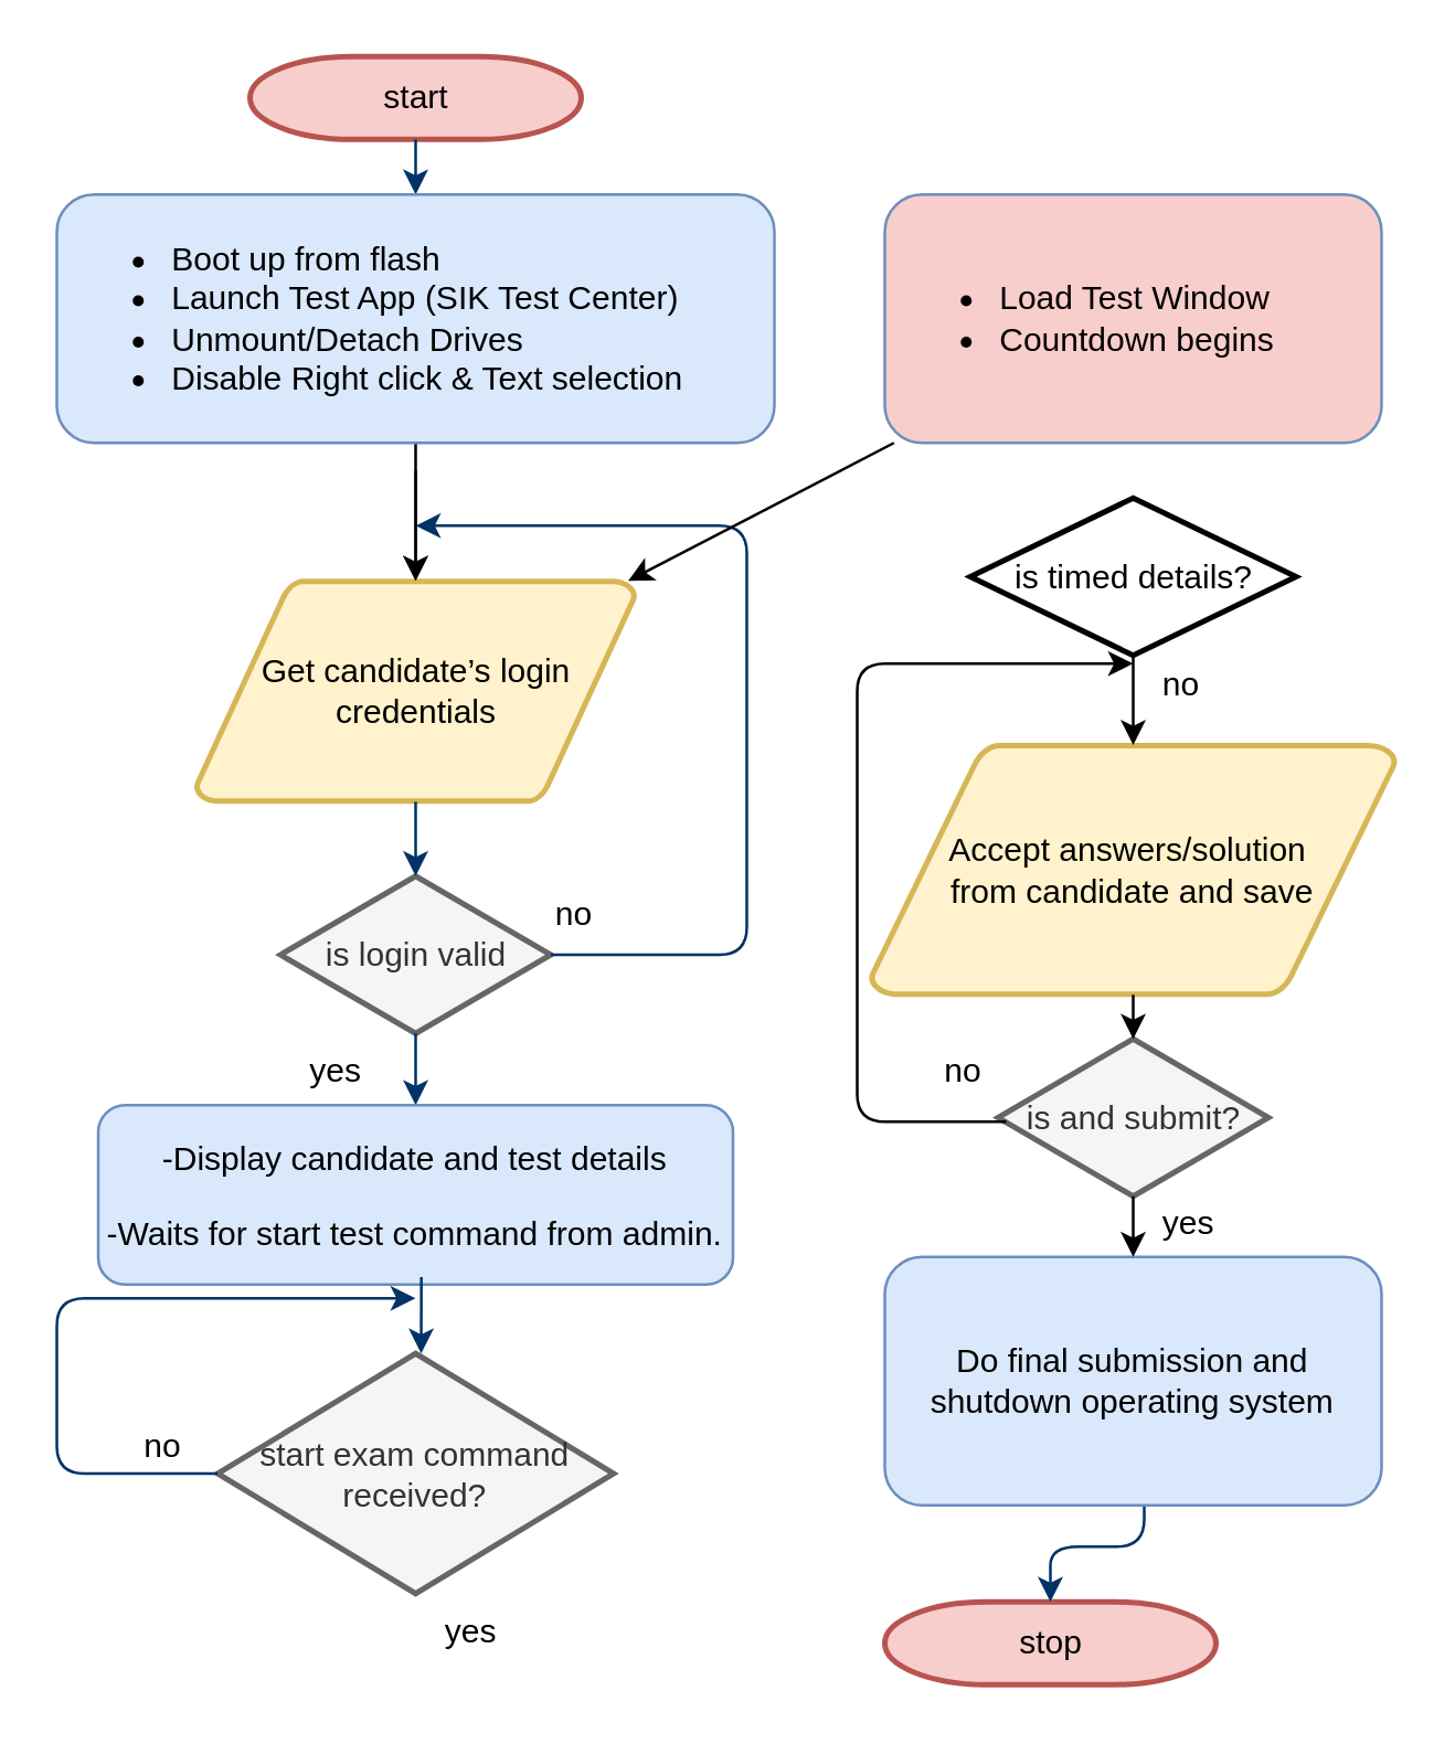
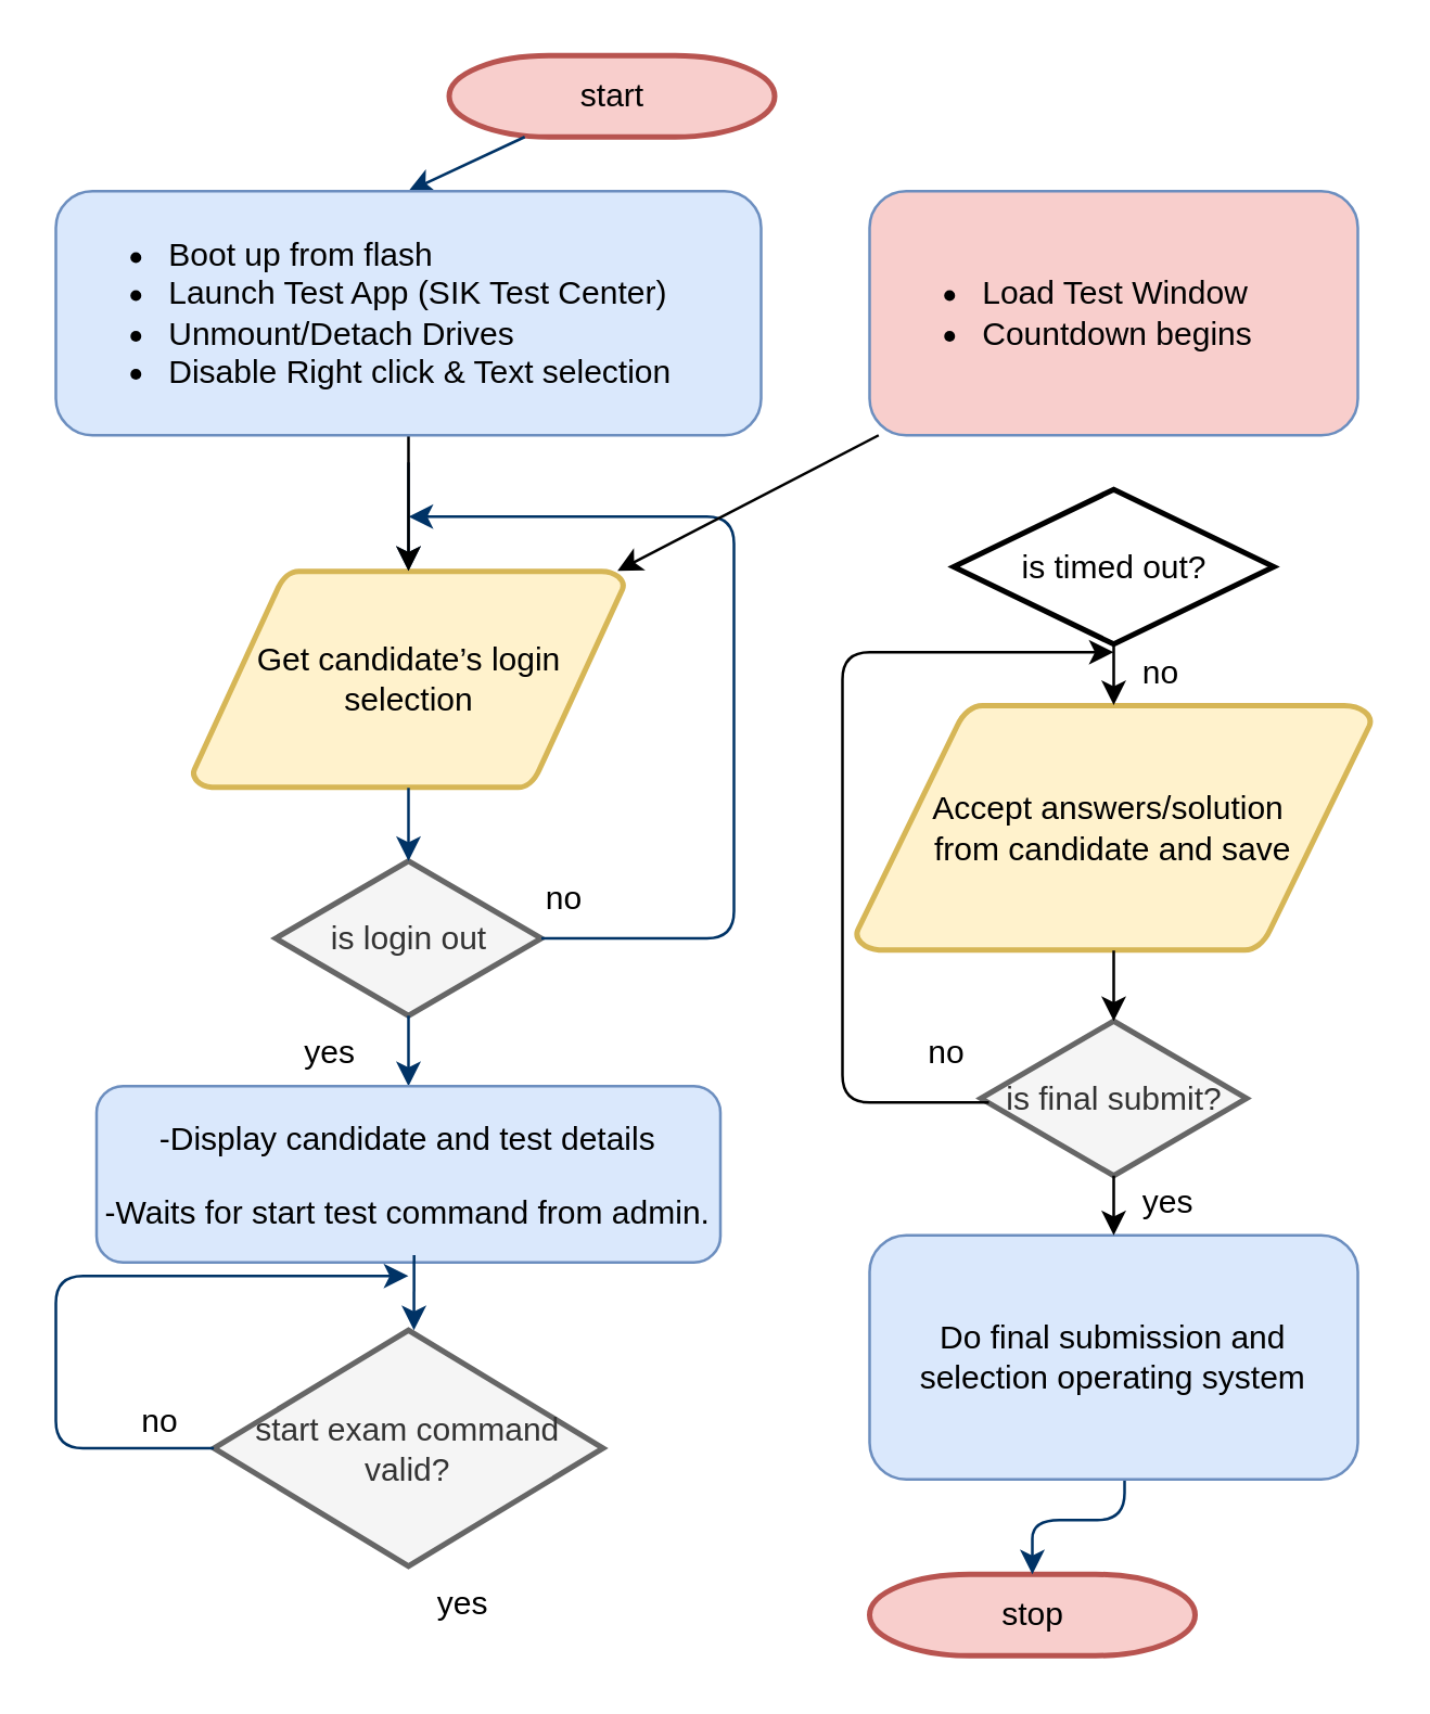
- <mxCell id="2" value="start" style="shape=mxgraph.flowchart.terminator;strokeWidth=2;gradientDirection=north;fontStyle=0;html=1;fillColor=#f8cecc;strokeColor=#b85450;" parent="1" vertex="1"><mxGeometry x="90" y="20" width="120" height="30" as="geometry" /></mxCell>
+ <mxCell id="2" value="start" style="shape=mxgraph.flowchart.terminator;strokeWidth=2;gradientDirection=north;fontStyle=0;html=1;fillColor=#f8cecc;strokeColor=#b85450;" parent="1" vertex="1"><mxGeometry x="165" y="20" width="120" height="30" as="geometry" /></mxCell>
- <mxCell id="21" value="is timed details?" style="shape=mxgraph.flowchart.decision;strokeWidth=2;gradientColor=none;gradientDirection=north;fontStyle=0;html=1;" vertex="1" parent="1"><mxGeometry x="351" y="180" width="118" height="57" as="geometry" /></mxCell>
+ <mxCell id="21" value="is timed out?" style="shape=mxgraph.flowchart.decision;strokeWidth=2;gradientColor=none;gradientDirection=north;fontStyle=0;html=1;" vertex="1" parent="1"><mxGeometry x="351" y="180" width="118" height="57" as="geometry" /></mxCell>
- <mxCell id="3" value="&lt;p class=&quot;MsoNoSpacing&quot;&gt;Get candidate’s&amp;nbsp;login credentials&lt;/p&gt;" style="shape=mxgraph.flowchart.data;strokeWidth=2;gradientDirection=north;fontStyle=0;html=1;whiteSpace=wrap;verticalAlign=middle;fillColor=#fff2cc;strokeColor=#d6b656;" parent="1" vertex="1"><mxGeometry x="70.5" y="210" width="159" height="80" as="geometry" /></mxCell>
+ <mxCell id="3" value="&lt;p class=&quot;MsoNoSpacing&quot;&gt;Get candidate’s&amp;nbsp;login selection&lt;/p&gt;" style="shape=mxgraph.flowchart.data;strokeWidth=2;gradientDirection=north;fontStyle=0;html=1;whiteSpace=wrap;verticalAlign=middle;fillColor=#fff2cc;strokeColor=#d6b656;" parent="1" vertex="1"><mxGeometry x="70.5" y="210" width="159" height="80" as="geometry" /></mxCell>
- <mxCell id="22" value="&lt;div&gt;Accept answers/solution&amp;nbsp;&lt;/div&gt;&lt;div&gt;from candidate and save&lt;/div&gt;" style="shape=mxgraph.flowchart.data;strokeWidth=2;gradientDirection=north;fontStyle=0;html=1;verticalAlign=middle;whiteSpace=wrap;fillColor=#fff2cc;strokeColor=#d6b656;" vertex="1" parent="1"><mxGeometry x="315" y="269.5" width="190" height="90.5" as="geometry" /></mxCell>
+ <mxCell id="22" value="&lt;div&gt;Accept answers/solution&amp;nbsp;&lt;/div&gt;&lt;div&gt;from candidate and save&lt;/div&gt;" style="shape=mxgraph.flowchart.data;strokeWidth=2;gradientDirection=north;fontStyle=0;html=1;verticalAlign=middle;whiteSpace=wrap;fillColor=#fff2cc;strokeColor=#d6b656;" vertex="1" parent="1"><mxGeometry x="315" y="259.5" width="190" height="90.5" as="geometry" /></mxCell>
- <mxCell id="4" value="&lt;p class=&quot;MsoNormal&quot;&gt;is login valid&lt;/p&gt;" style="shape=mxgraph.flowchart.decision;strokeWidth=2;gradientDirection=north;fontStyle=0;html=1;fillColor=#f5f5f5;fontColor=#333333;strokeColor=#666666;" parent="1" vertex="1"><mxGeometry x="101" y="317" width="98" height="57" as="geometry" /></mxCell>
+ <mxCell id="4" value="&lt;p class=&quot;MsoNormal&quot;&gt;is login out&lt;/p&gt;" style="shape=mxgraph.flowchart.decision;strokeWidth=2;gradientDirection=north;fontStyle=0;html=1;fillColor=#f5f5f5;fontColor=#333333;strokeColor=#666666;" parent="1" vertex="1"><mxGeometry x="101" y="317" width="98" height="57" as="geometry" /></mxCell>
- <mxCell id="23" value="is and submit?" style="shape=mxgraph.flowchart.decision;strokeWidth=2;gradientDirection=north;fontStyle=0;html=1;fillColor=#f5f5f5;fontColor=#333333;strokeColor=#666666;" vertex="1" parent="1"><mxGeometry x="361" y="376" width="98" height="57" as="geometry" /></mxCell>
+ <mxCell id="23" value="is final submit?" style="shape=mxgraph.flowchart.decision;strokeWidth=2;gradientDirection=north;fontStyle=0;html=1;fillColor=#f5f5f5;fontColor=#333333;strokeColor=#666666;" vertex="1" parent="1"><mxGeometry x="361" y="376" width="98" height="57" as="geometry" /></mxCell>
- <mxCell id="24" value="&lt;p align=&quot;center&quot; class=&quot;MsoNoSpacing&quot;&gt;Do final submission and shutdown operating system&lt;/p&gt;" style="rounded=1;whiteSpace=wrap;html=1;align=center;fillColor=#dae8fc;strokeColor=#6c8ebf;" vertex="1" parent="1"><mxGeometry x="320" y="455" width="180" height="90" as="geometry" /></mxCell>
+ <mxCell id="24" value="&lt;p align=&quot;center&quot; class=&quot;MsoNoSpacing&quot;&gt;Do final submission and selection operating system&lt;/p&gt;" style="rounded=1;whiteSpace=wrap;html=1;align=center;fillColor=#dae8fc;strokeColor=#6c8ebf;" vertex="1" parent="1"><mxGeometry x="320" y="455" width="180" height="90" as="geometry" /></mxCell>
- <mxCell id="15" value="start exam command received?" style="shape=mxgraph.flowchart.decision;strokeWidth=2;gradientDirection=north;fontStyle=0;html=1;whiteSpace=wrap;fillColor=#f5f5f5;fontColor=#333333;strokeColor=#666666;" vertex="1" parent="1"><mxGeometry x="78.25" y="490" width="143.51" height="87" as="geometry" /></mxCell>
+ <mxCell id="15" value="start exam command valid?" style="shape=mxgraph.flowchart.decision;strokeWidth=2;gradientDirection=north;fontStyle=0;html=1;whiteSpace=wrap;fillColor=#f5f5f5;fontColor=#333333;strokeColor=#666666;" vertex="1" parent="1"><mxGeometry x="78.25" y="490" width="143.51" height="87" as="geometry" /></mxCell>
